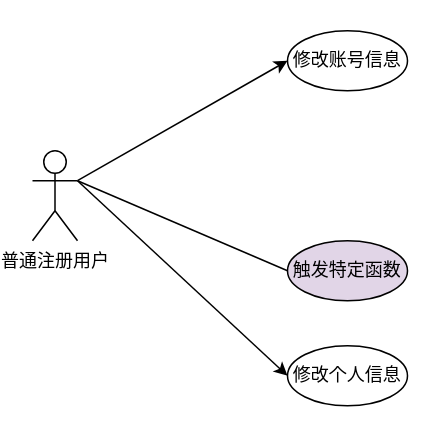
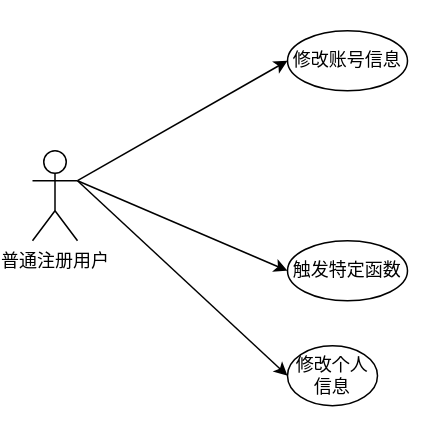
- <mxCell id="3" style="edgeStyle=none;rounded=0;orthogonalLoop=1;jettySize=auto;html=1;exitX=1;exitY=0.333;exitDx=0;exitDy=0;exitPerimeter=0;entryX=0;entryY=0.5;entryDx=0;entryDy=0;endArrow=none;" edge="1" parent="1" source="5" target="7"><mxGeometry relative="1" as="geometry" /></mxCell>
+ <mxCell id="3" style="edgeStyle=none;rounded=0;orthogonalLoop=1;jettySize=auto;html=1;exitX=1;exitY=0.333;exitDx=0;exitDy=0;exitPerimeter=0;entryX=0;entryY=0.5;entryDx=0;entryDy=0;" edge="1" parent="1" source="5" target="7"><mxGeometry relative="1" as="geometry" /></mxCell>
- <mxCell id="7" value="触发特定函数" style="ellipse;whiteSpace=wrap;html=1;fillColor=#e1d5e7;" vertex="1" parent="1"><mxGeometry x="190" y="160" width="80" height="40" as="geometry" /></mxCell>
+ <mxCell id="7" value="触发特定函数" style="ellipse;whiteSpace=wrap;html=1;" vertex="1" parent="1"><mxGeometry x="190" y="160" width="80" height="40" as="geometry" /></mxCell>
- <mxCell id="8" value="修改个人信息" style="ellipse;whiteSpace=wrap;html=1;" vertex="1" parent="1"><mxGeometry x="190" y="230" width="80" height="40" as="geometry" /></mxCell>
+ <mxCell id="8" value="修改个人信息" style="ellipse;whiteSpace=wrap;html=1;" vertex="1" parent="1"><mxGeometry x="190" y="230" width="60" height="40" as="geometry" /></mxCell>
